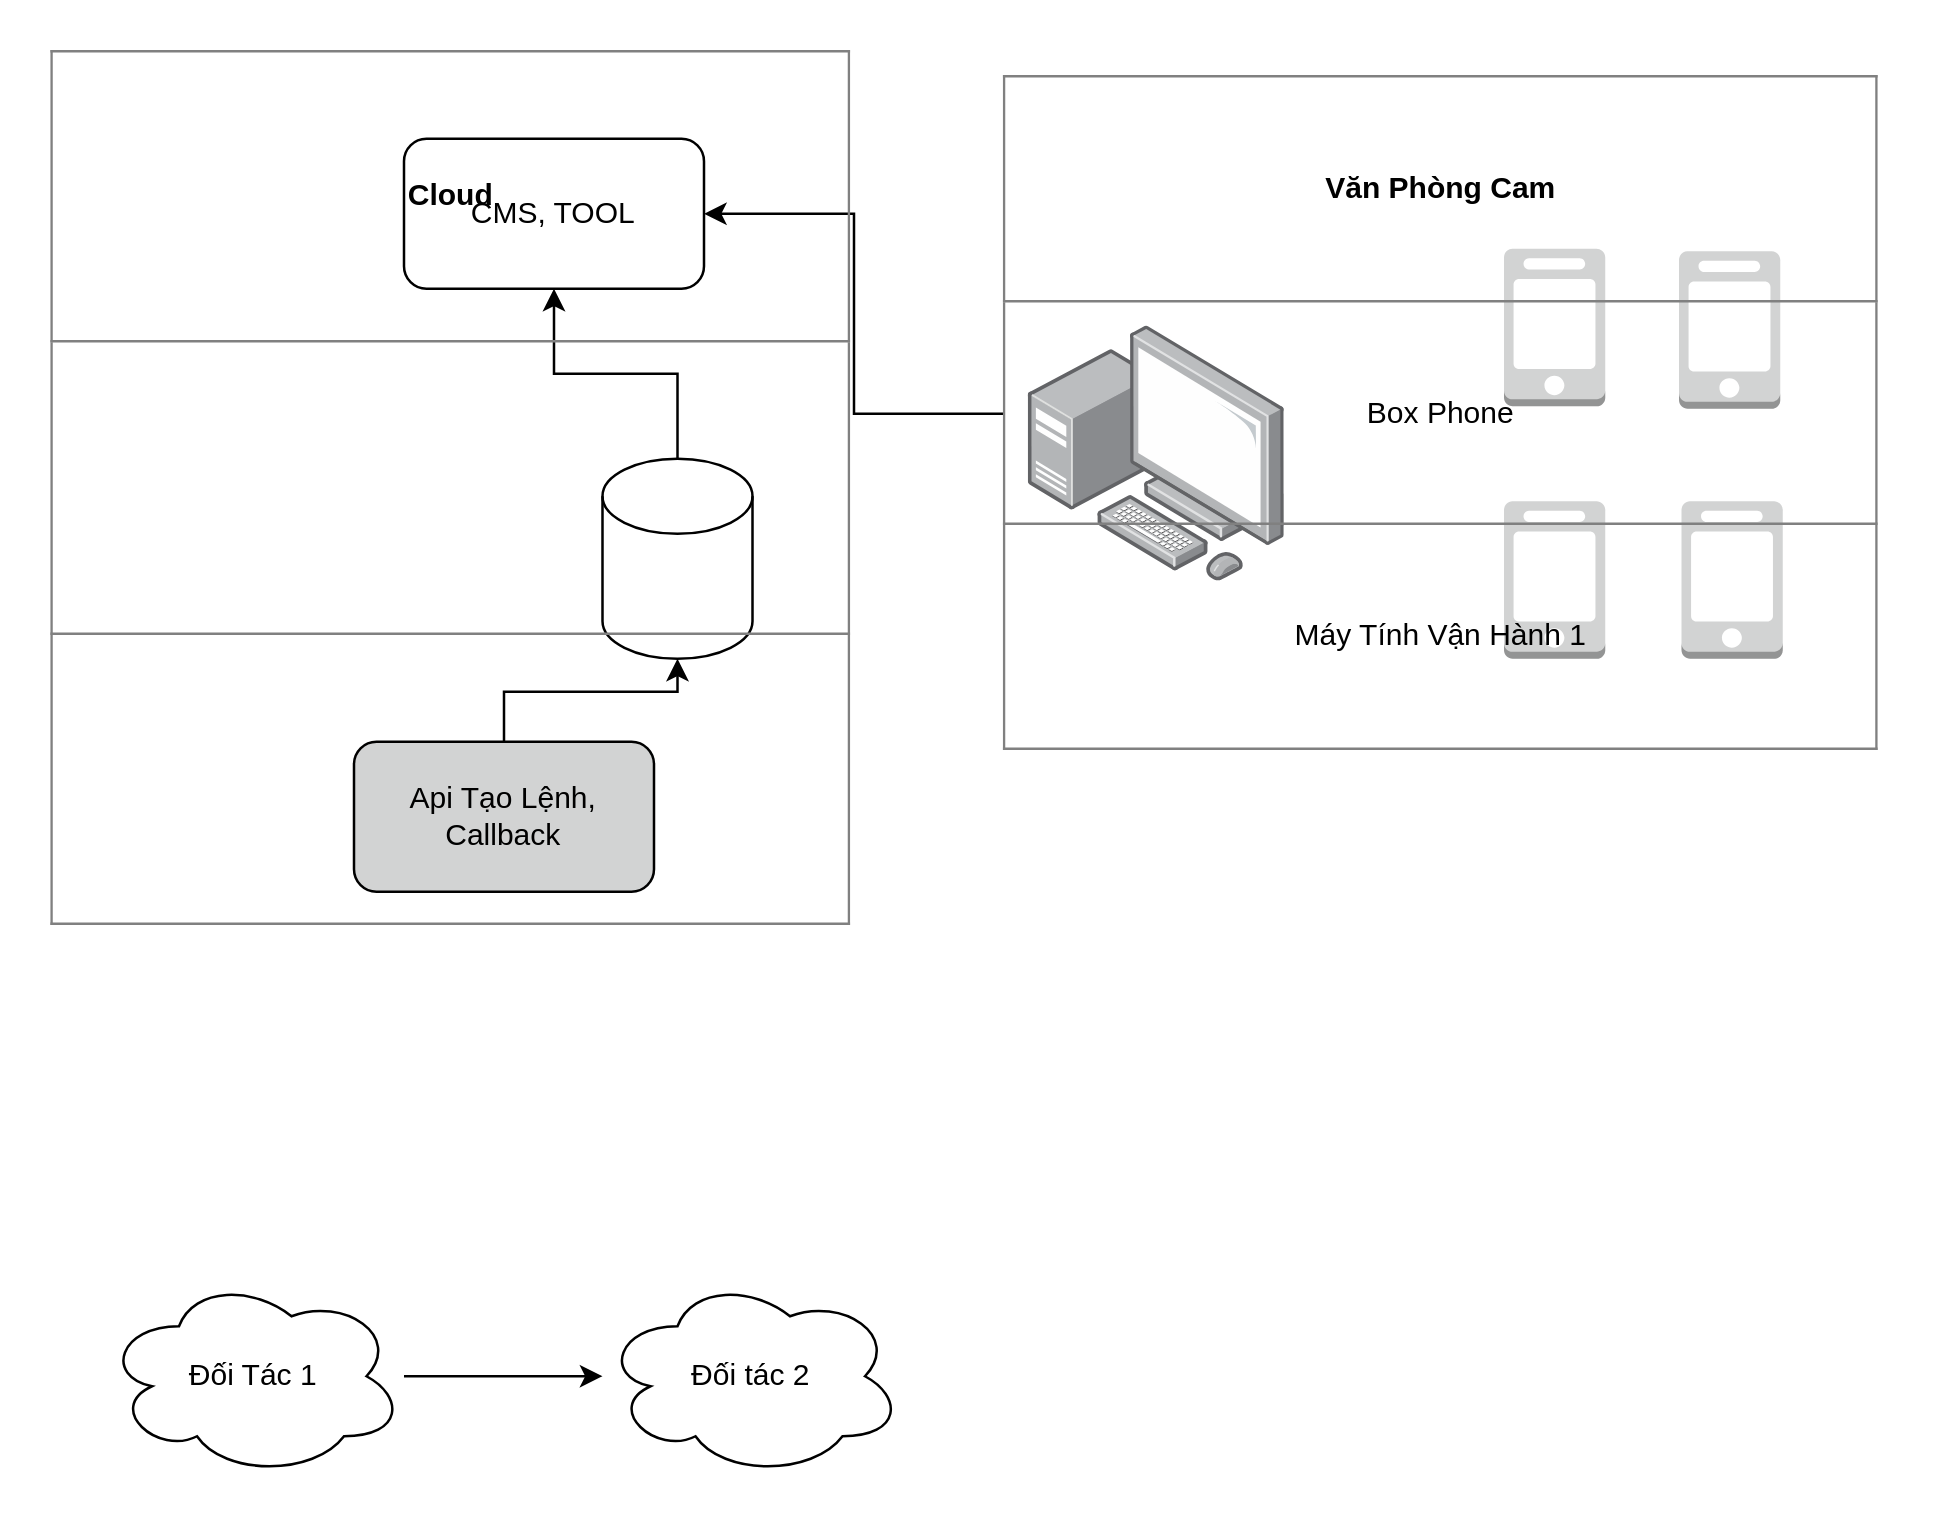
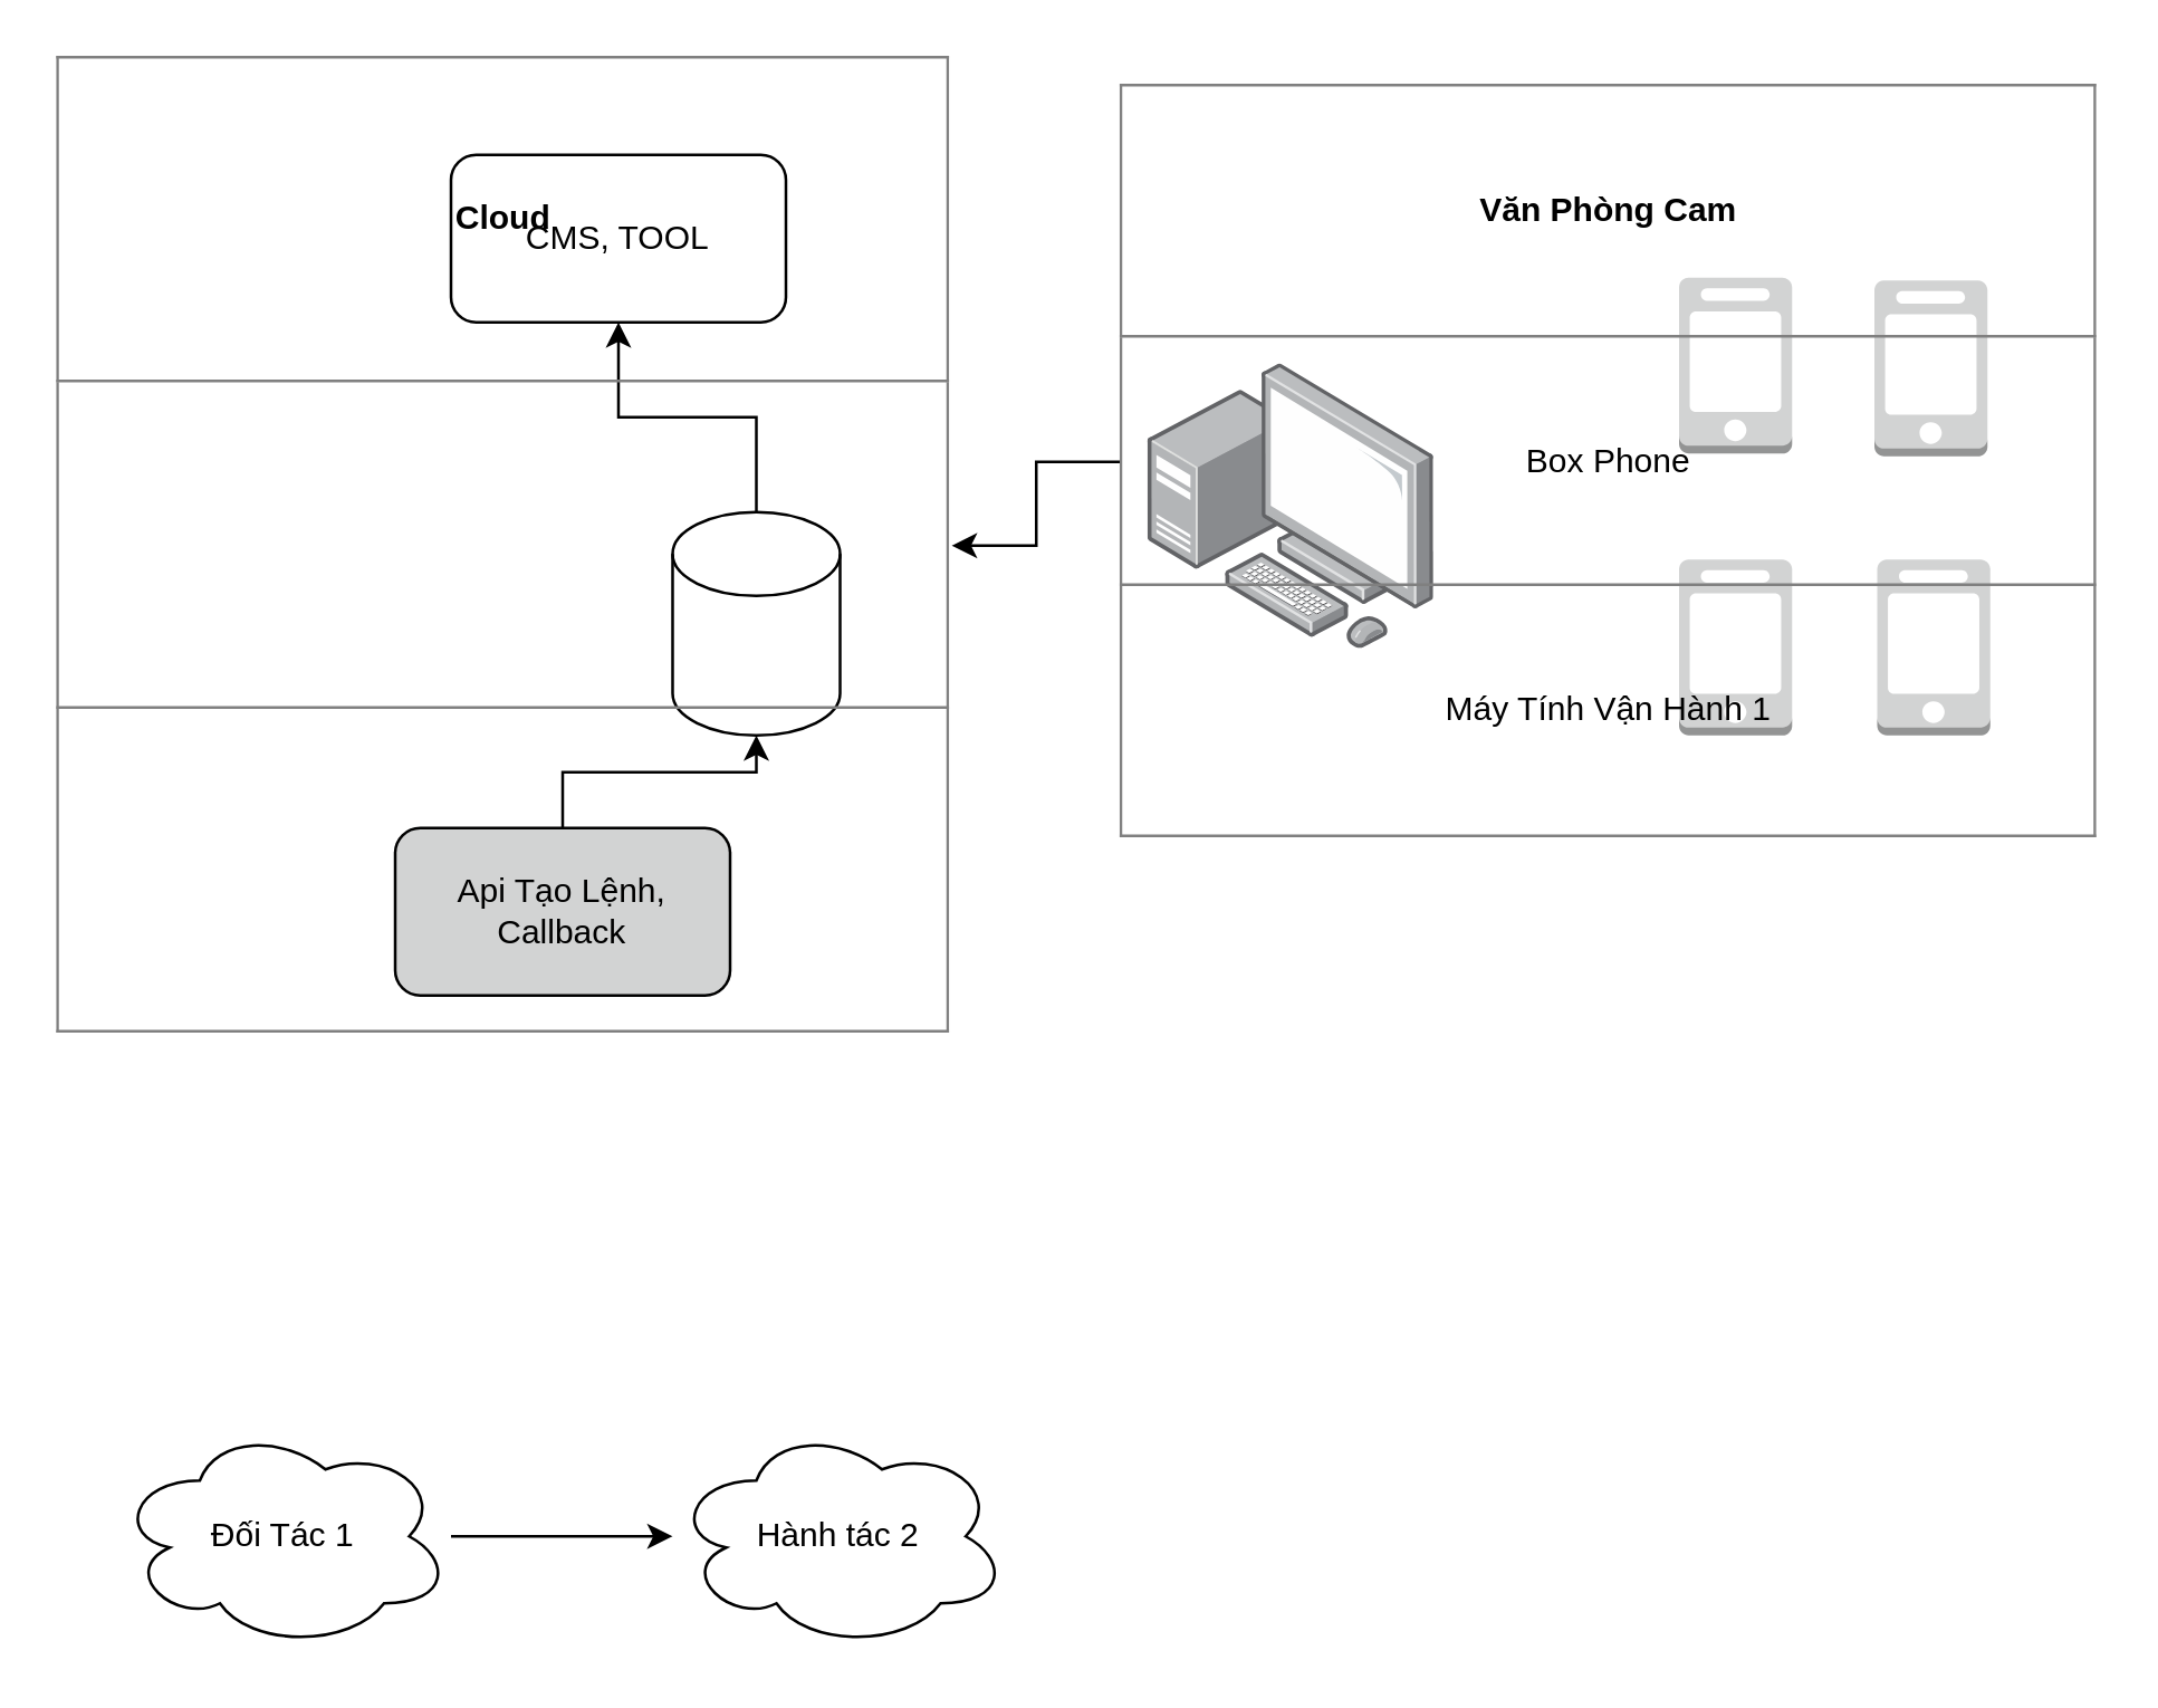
- <mxCell id="10" style="edgeStyle=orthogonalEdgeStyle;rounded=0;orthogonalLoop=1;jettySize=auto;html=1;" edge="1" parent="1" source="11" target="4"><mxGeometry relative="1" as="geometry" /></mxCell>
+ <mxCell id="10" style="edgeStyle=orthogonalEdgeStyle;rounded=0;orthogonalLoop=1;jettySize=auto;html=1;" edge="1" parent="1" source="11" target="12"><mxGeometry relative="1" as="geometry" /></mxCell>
- <mxCell id="17" value="Đối tác 2" style="ellipse;shape=cloud;whiteSpace=wrap;html=1;" vertex="1" parent="1"><mxGeometry x="240.4" y="510" width="120" height="80" as="geometry" /></mxCell>
+ <mxCell id="17" value="Hành tác 2" style="ellipse;shape=cloud;whiteSpace=wrap;html=1;" vertex="1" parent="1"><mxGeometry x="240.4" y="510" width="120" height="80" as="geometry" /></mxCell>
